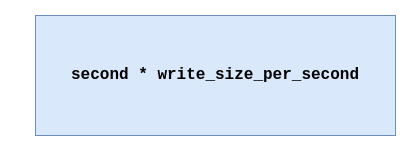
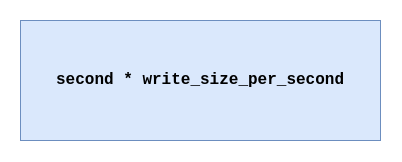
- <mxCell id="2" value="second * write_size_per_second" style="rounded=0;whiteSpace=wrap;html=1;fontSize=16;fillColor=#dae8fc;strokeColor=#6c8ebf;fontStyle=1;fontFamily=Courier New;" vertex="1" parent="1"><mxGeometry x="35" y="15" width="360" height="120" as="geometry" /></mxCell>
+ <mxCell id="2" value="second * write_size_per_second" style="rounded=0;whiteSpace=wrap;html=1;fontSize=16;fillColor=#dae8fc;strokeColor=#6c8ebf;fontStyle=1;fontFamily=Courier New;" vertex="1" parent="1"><mxGeometry x="20" y="20" width="360" height="120" as="geometry" /></mxCell>
